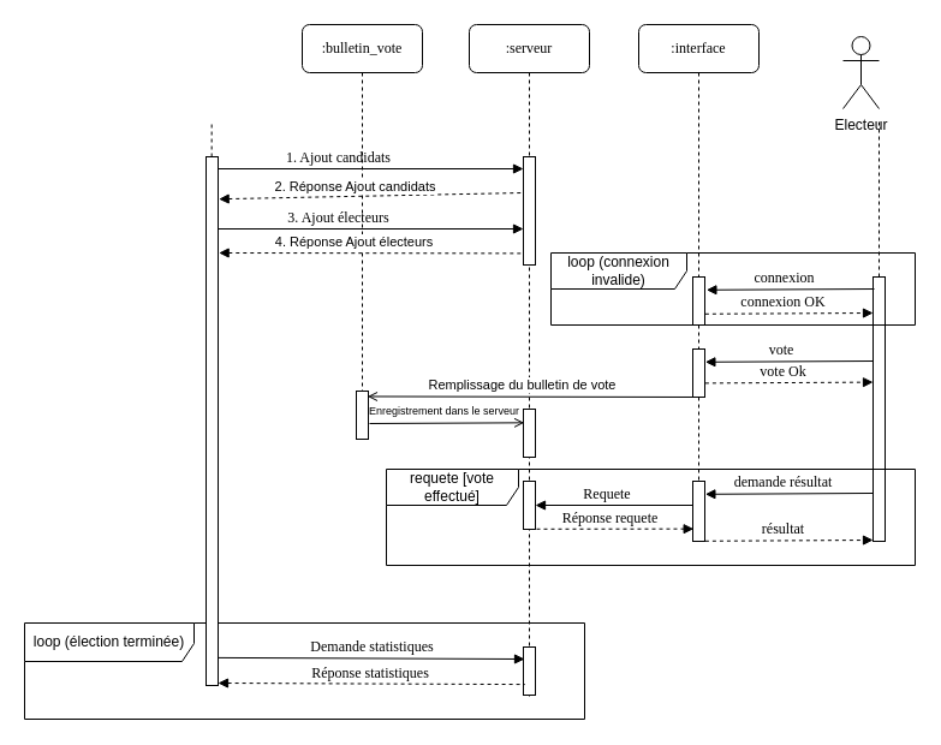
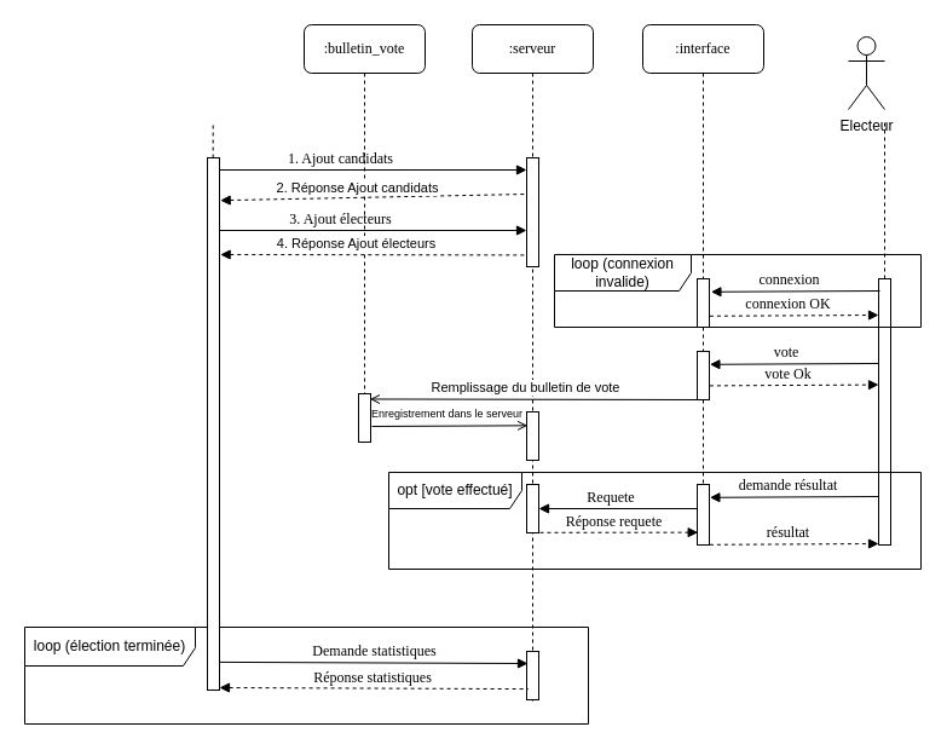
- <mxCell id="40" value="requete [vote effectué]" style="shape=umlFrame;whiteSpace=wrap;html=1;width=110;height=30;" vertex="1" parent="2"><mxGeometry x="160" y="370" width="440" height="80" as="geometry" /></mxCell>
+ <mxCell id="40" value="opt [vote effectué]" style="shape=umlFrame;whiteSpace=wrap;html=1;width=110;height=30;" vertex="1" parent="2"><mxGeometry x="160" y="370" width="440" height="80" as="geometry" /></mxCell>
